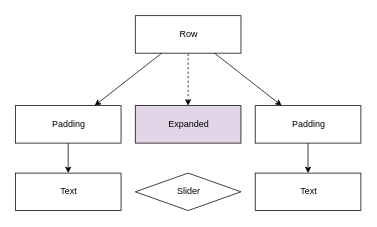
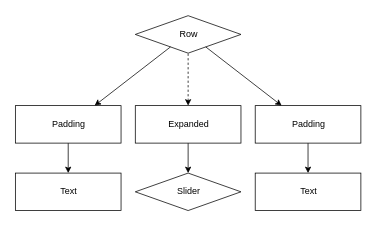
- <mxCell id="2" value="Row" style="html=1;" vertex="1" parent="1"><mxGeometry x="180" y="20" width="141" height="50" as="geometry" /></mxCell>
+ <mxCell id="2" value="Row" style="rhombus;html=1;" vertex="1" parent="1"><mxGeometry x="180" y="20" width="141" height="50" as="geometry" /></mxCell>
- <mxCell id="7" value="Expanded" style="html=1;fillColor=#e1d5e7;" vertex="1" parent="1"><mxGeometry x="180" y="140" width="141" height="50" as="geometry" /></mxCell>
+ <mxCell id="7" value="Expanded" style="html=1;" vertex="1" parent="1"><mxGeometry x="180" y="140" width="141" height="50" as="geometry" /></mxCell>
+ <mxCell id="6" style="edgeStyle=none;rounded=0;orthogonalLoop=1;jettySize=auto;html=1;" edge="1" parent="1" source="7" target="14"><mxGeometry relative="1" as="geometry" /></mxCell>
